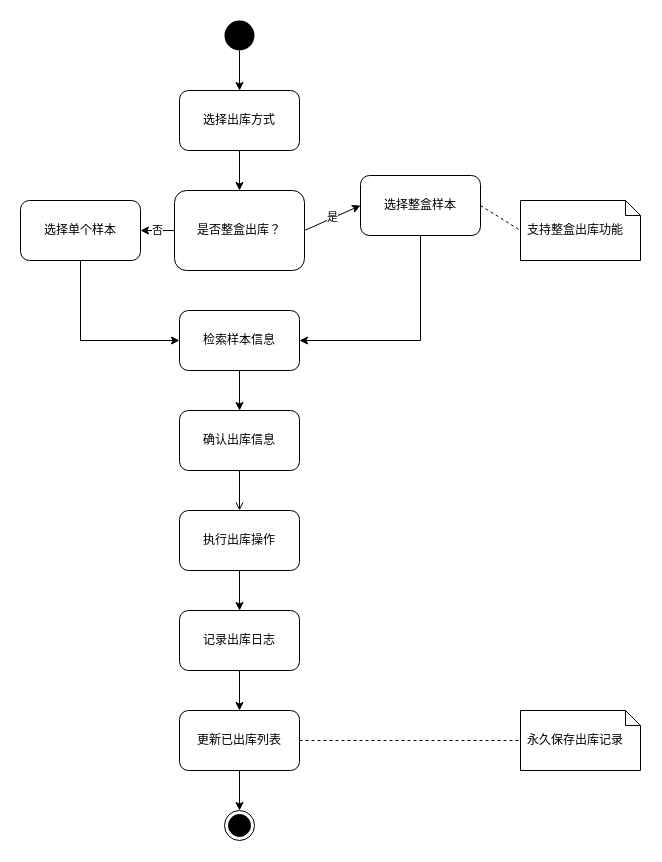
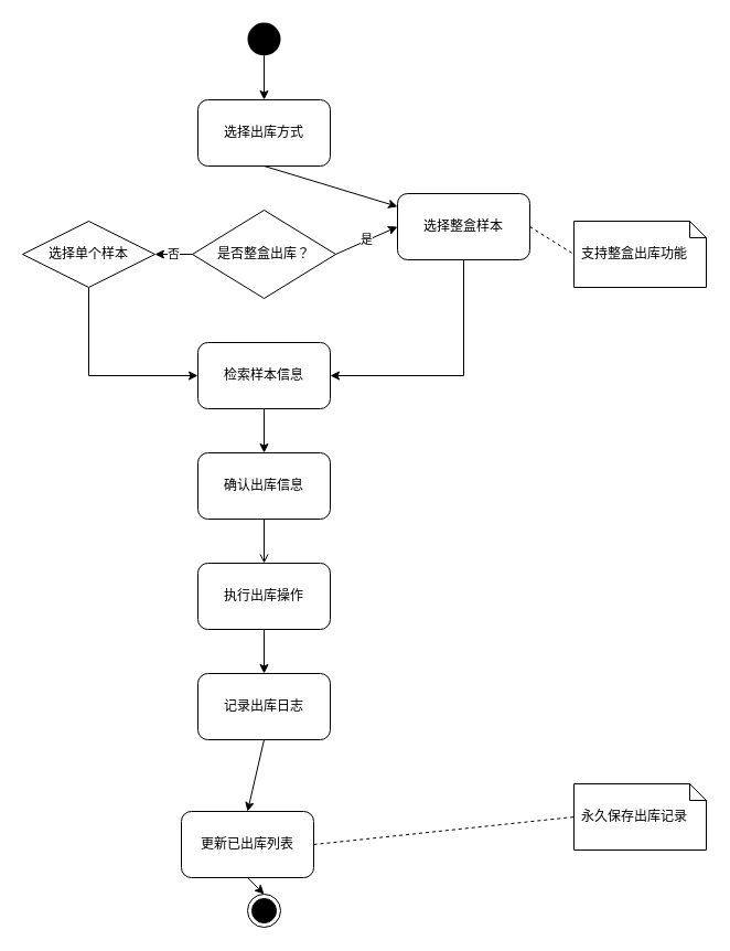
- <mxCell id="14" value="" style="endArrow=classic;html=1;rounded=0;exitX=0.5;exitY=1;exitDx=0;exitDy=0;entryX=0.5;entryY=0;entryDx=0;entryDy=0;" edge="1" parent="1" source="3" target="4"><mxGeometry width="50" height="50" relative="1" as="geometry" /></mxCell>
+ <mxCell id="14" value="" style="endArrow=classic;html=1;rounded=0;exitX=0.5;exitY=1;exitDx=0;exitDy=0;" edge="1" parent="1" source="3" target="5"><mxGeometry width="50" height="50" relative="1" as="geometry" /></mxCell>
- <mxCell id="6" value="选择单个样本" style="rounded=1;whiteSpace=wrap;html=1;" vertex="1" parent="1"><mxGeometry x="20" y="200" width="120" height="60" as="geometry" /></mxCell>
+ <mxCell id="6" value="选择单个样本" style="rhombus;whiteSpace=wrap;html=1;" vertex="1" parent="1"><mxGeometry x="20" y="200" width="120" height="60" as="geometry" /></mxCell>
- <mxCell id="4" value="是否整盒出库？" style="whiteSpace=wrap;html=1;rounded=1;" vertex="1" parent="1"><mxGeometry x="174" y="190" width="130" height="80" as="geometry" /></mxCell>
+ <mxCell id="4" value="是否整盒出库？" style="rhombus;whiteSpace=wrap;html=1;" vertex="1" parent="1"><mxGeometry x="174" y="190" width="130" height="80" as="geometry" /></mxCell>
- <mxCell id="11" value="更新已出库列表" style="rounded=1;whiteSpace=wrap;html=1;" vertex="1" parent="1"><mxGeometry x="179" y="710" width="120" height="60" as="geometry" /></mxCell>
+ <mxCell id="11" value="更新已出库列表" style="rounded=1;whiteSpace=wrap;html=1;" vertex="1" parent="1"><mxGeometry x="164" y="735" width="120" height="60" as="geometry" /></mxCell>
